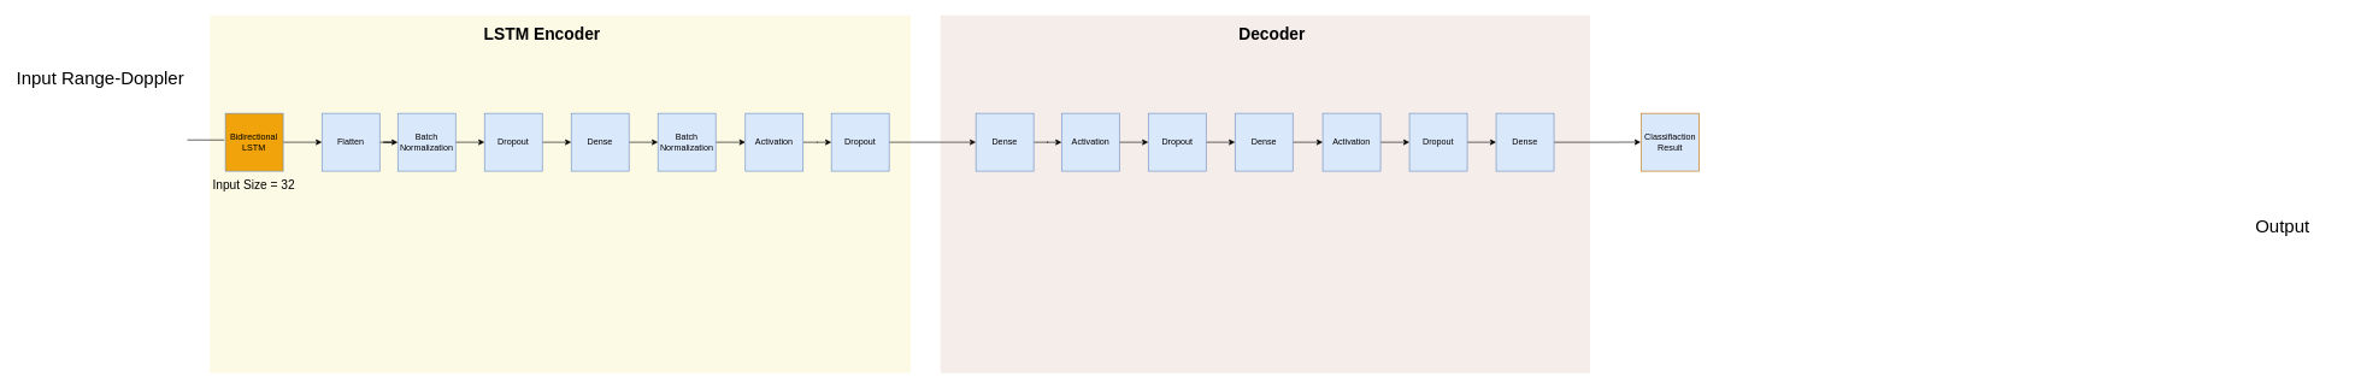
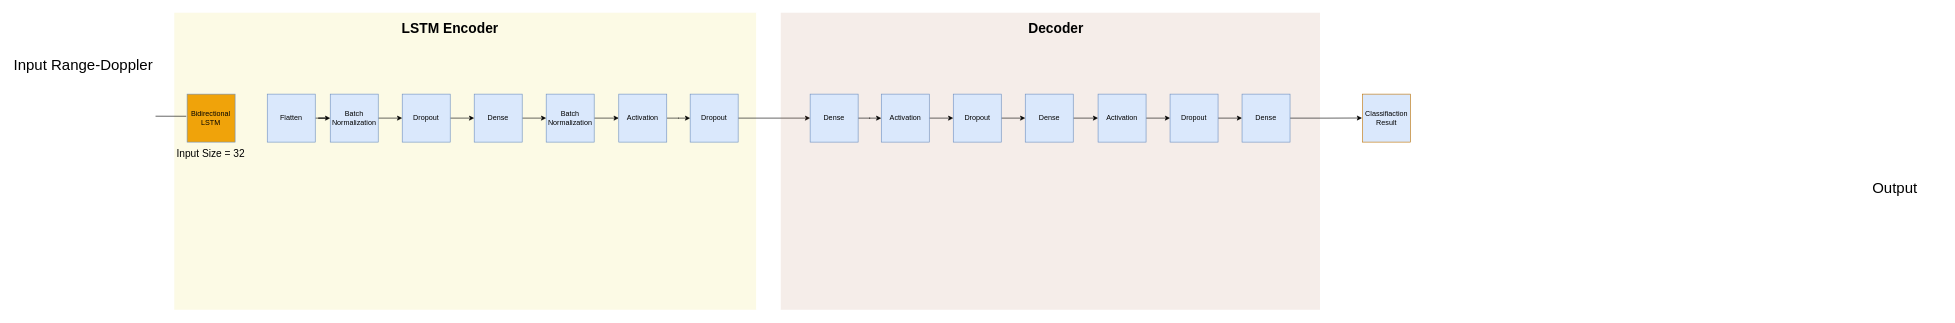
- <mxCell id="14" value="" style="edgeStyle=orthogonalEdgeStyle;rounded=0;orthogonalLoop=1;jettySize=auto;html=1;" edge="1" parent="1" source="15" target="9"><mxGeometry relative="1" as="geometry" /></mxCell>
